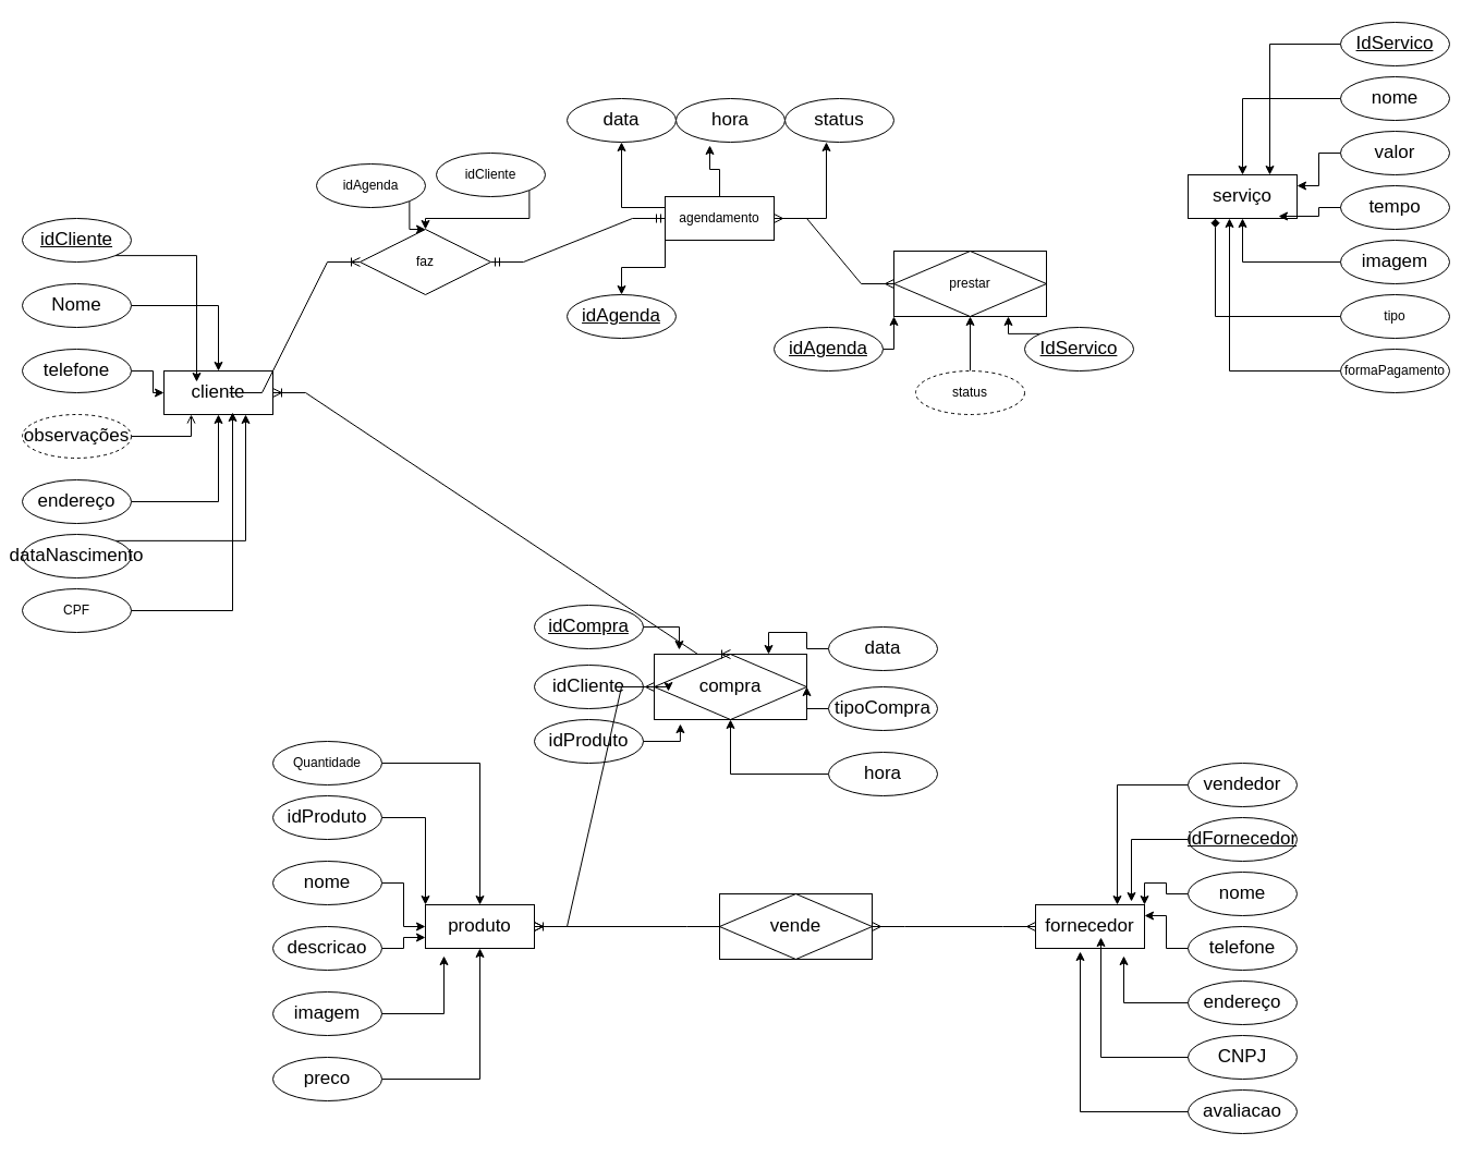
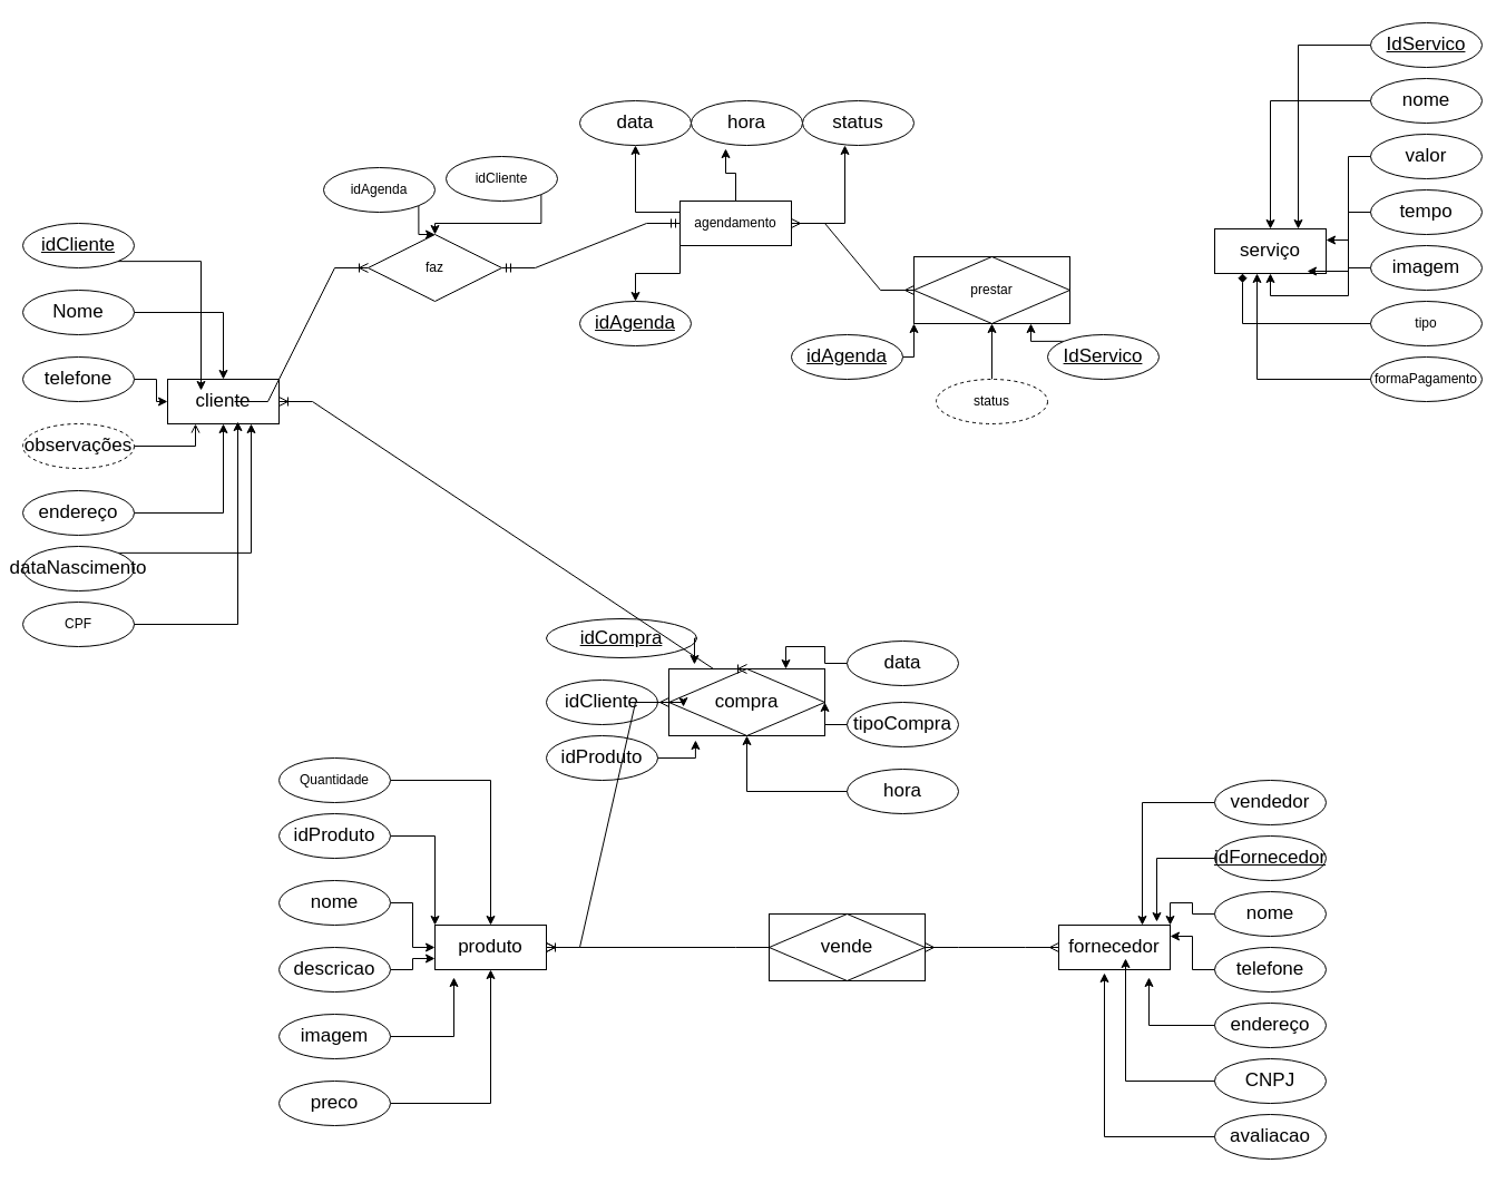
- <mxCell id="4" value="serviço" style="whiteSpace=wrap;html=1;align=center;fontSize=17;" parent="1" vertex="1"><mxGeometry x="1090" y="160" width="100" height="40" as="geometry" /></mxCell>
+ <mxCell id="4" value="serviço" style="whiteSpace=wrap;html=1;align=center;fontSize=17;" parent="1" vertex="1"><mxGeometry x="1090" y="205" width="100" height="40" as="geometry" /></mxCell>
- <mxCell id="44" value="idCompra" style="ellipse;whiteSpace=wrap;html=1;align=center;fontStyle=4;fontSize=17;" parent="1" vertex="1"><mxGeometry x="490" y="555" width="100" height="40" as="geometry" /></mxCell>
+ <mxCell id="44" value="idCompra" style="ellipse;whiteSpace=wrap;html=1;align=center;fontStyle=4;fontSize=17;" parent="1" vertex="1"><mxGeometry x="490" y="555" width="135" height="35" as="geometry" /></mxCell>
- <mxCell id="73" value="vende" style="shape=associativeEntity;whiteSpace=wrap;html=1;align=center;fontSize=17;" parent="1" vertex="1"><mxGeometry x="660" y="820" width="140" height="60" as="geometry" /></mxCell>
+ <mxCell id="73" value="vende" style="shape=associativeEntity;whiteSpace=wrap;html=1;align=center;fontSize=17;" parent="1" vertex="1"><mxGeometry x="690" y="820" width="140" height="60" as="geometry" /></mxCell>
